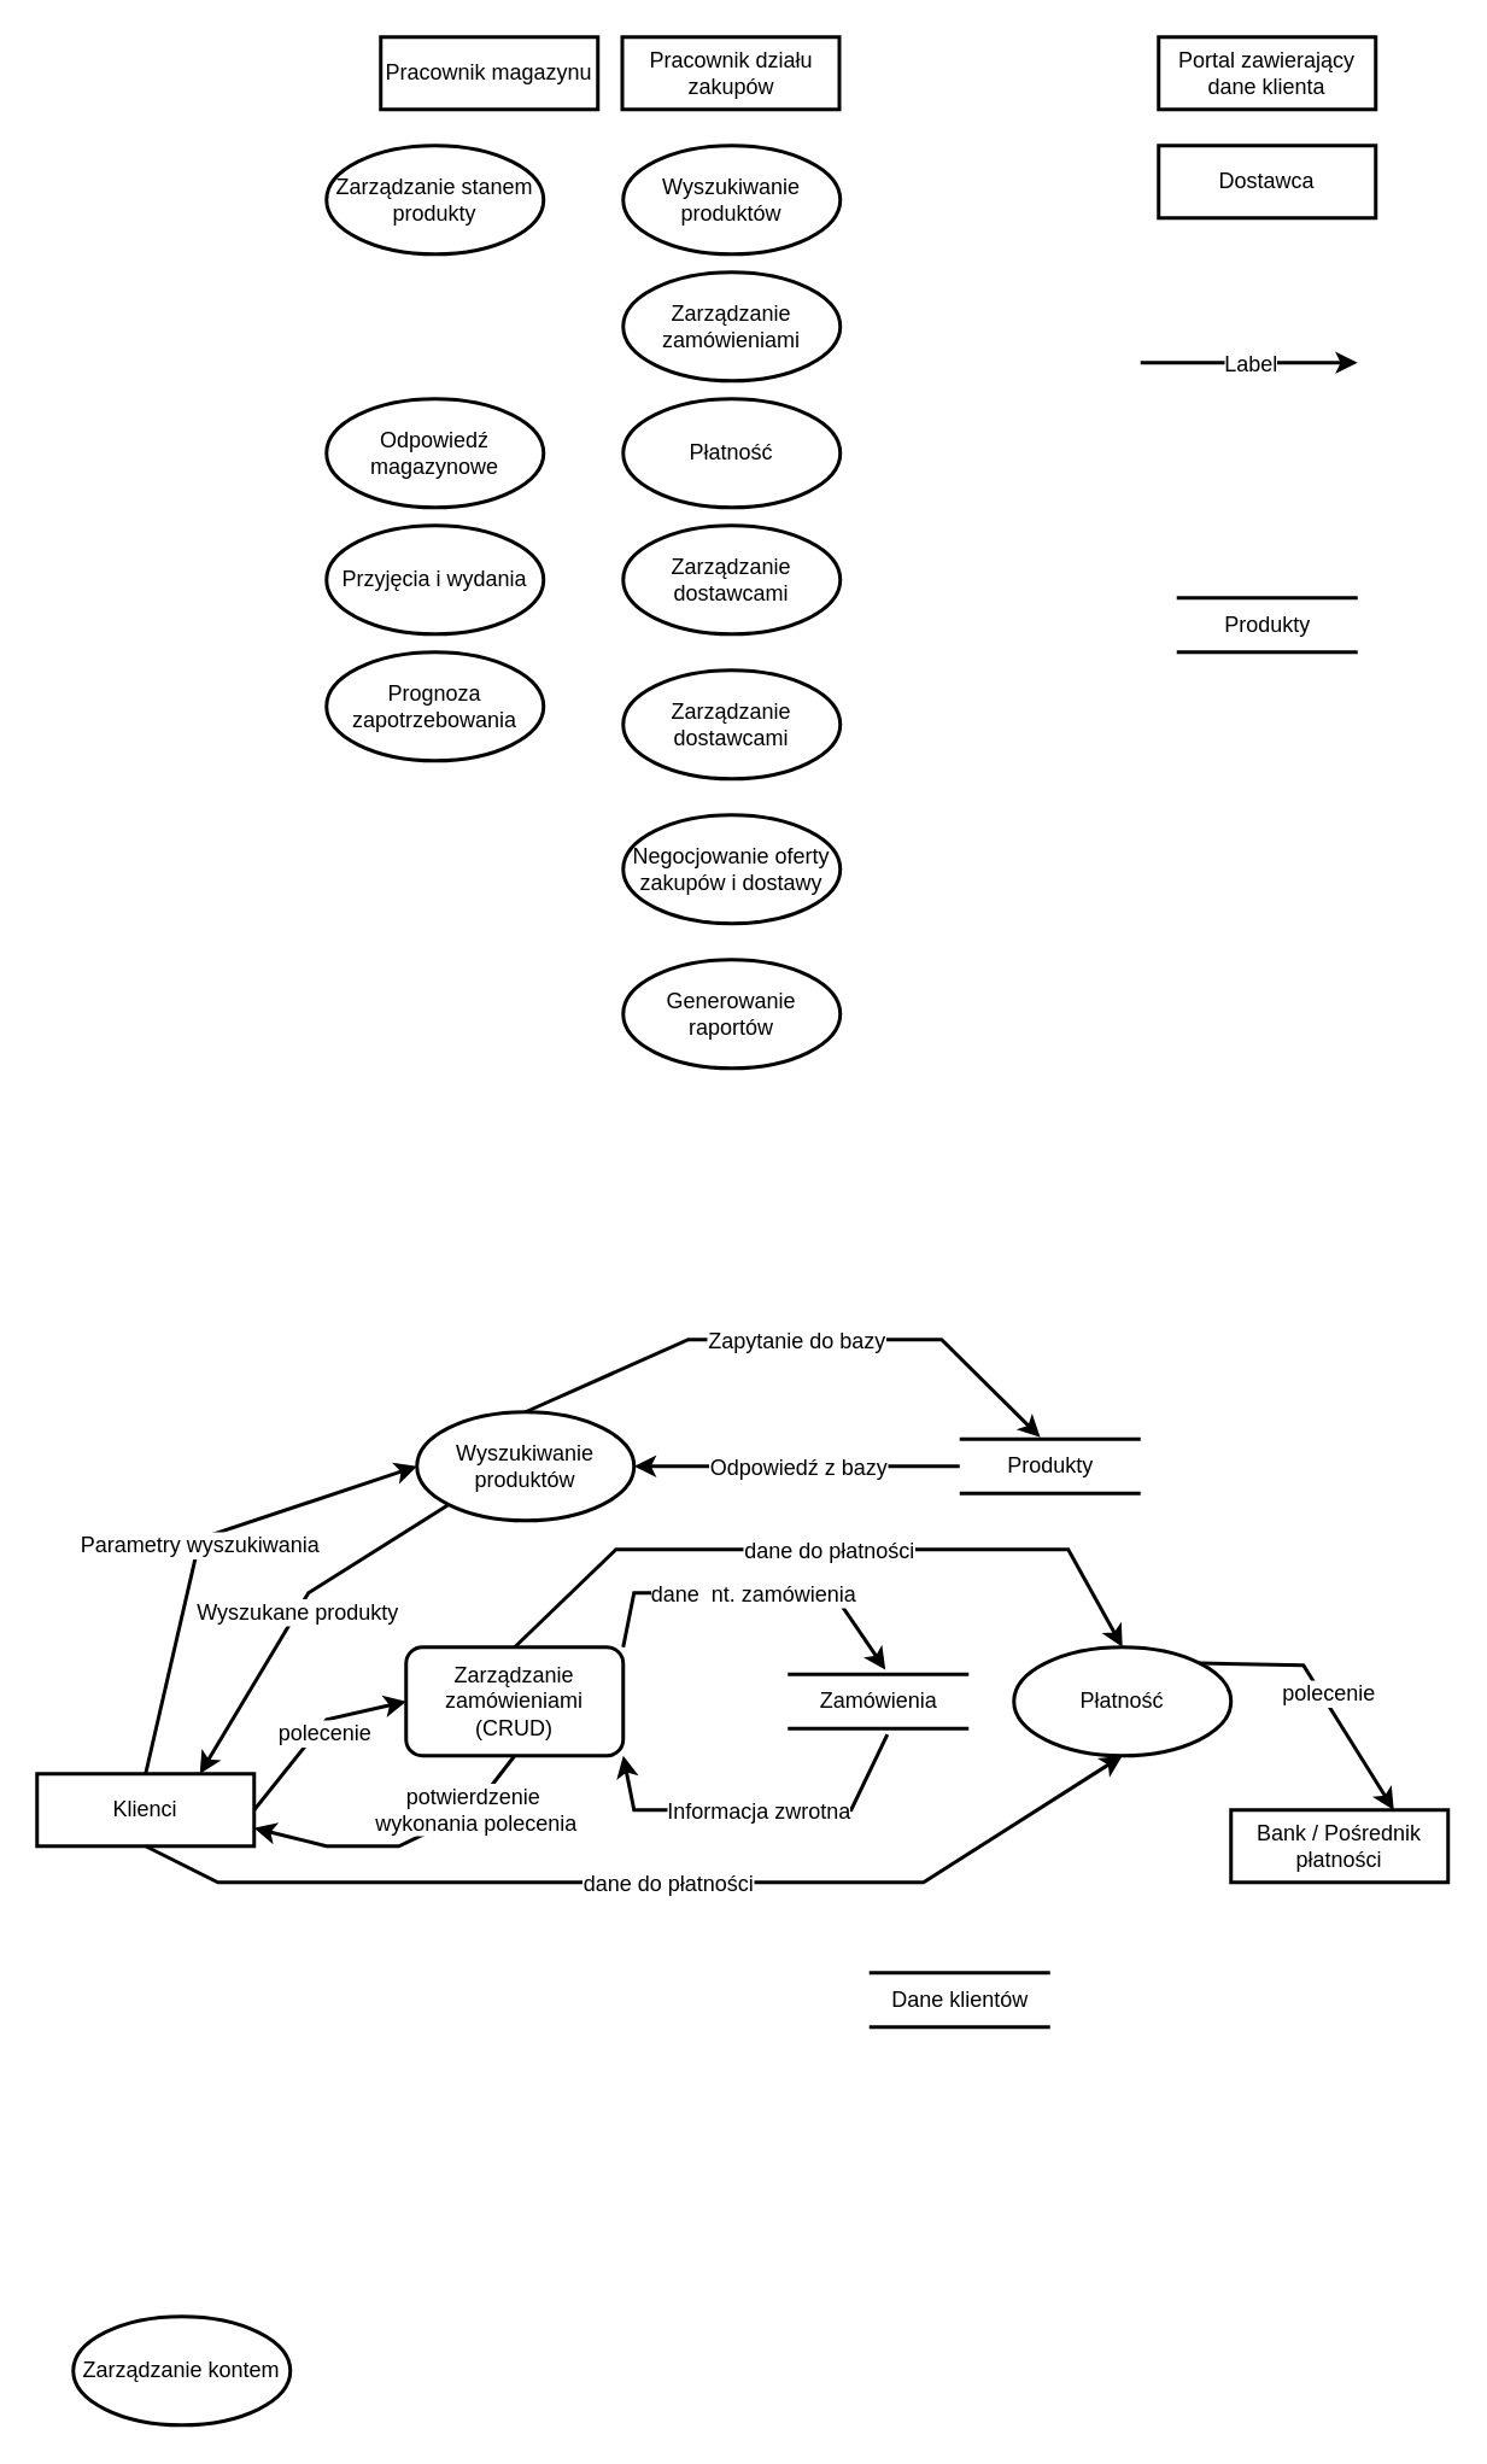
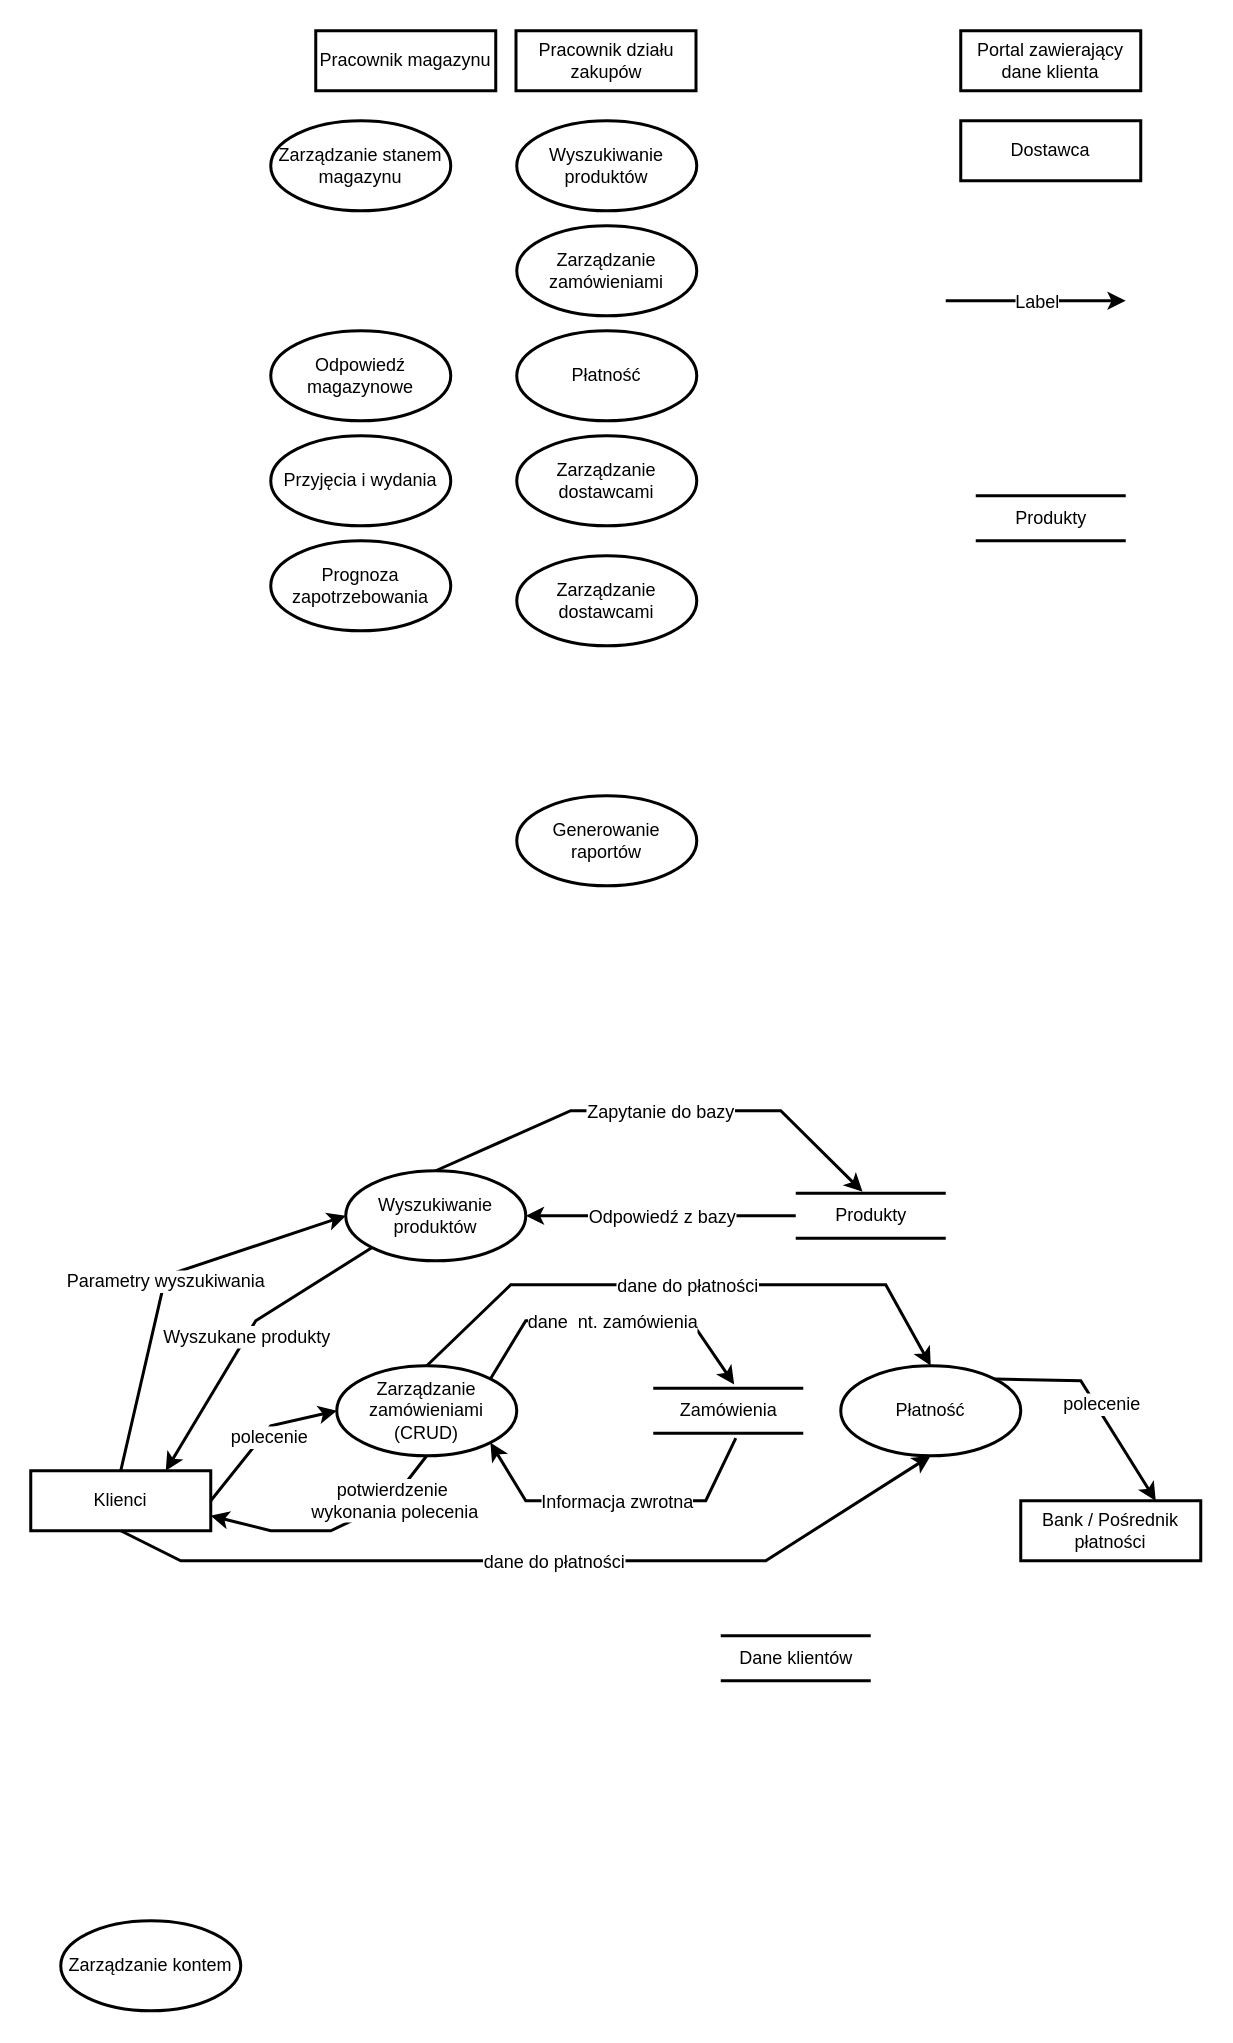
- <mxCell id="8" value="Zarządzanie stanem produkty" style="ellipse;whiteSpace=wrap;html=1;strokeWidth=2;" vertex="1" parent="1"><mxGeometry x="180" y="80" width="120" height="60" as="geometry" /></mxCell>
+ <mxCell id="8" value="Zarządzanie stanem magazynu" style="ellipse;whiteSpace=wrap;html=1;strokeWidth=2;" vertex="1" parent="1"><mxGeometry x="180" y="80" width="120" height="60" as="geometry" /></mxCell>
- <mxCell id="21" value="Negocjowanie oferty&lt;br&gt;zakupów i dostawy" style="ellipse;whiteSpace=wrap;html=1;strokeWidth=2;" vertex="1" parent="1"><mxGeometry x="344" y="450" width="120" height="60" as="geometry" /></mxCell>
- <mxCell id="15" value="Zarządzanie zamówieniami&lt;br&gt;(CRUD)" style="whiteSpace=wrap;html=1;strokeWidth=2;rounded=1;" vertex="1" parent="1"><mxGeometry x="224" y="910" width="120" height="60" as="geometry" /></mxCell>
+ <mxCell id="15" value="Zarządzanie zamówieniami&lt;br&gt;(CRUD)" style="ellipse;whiteSpace=wrap;html=1;strokeWidth=2;" vertex="1" parent="1"><mxGeometry x="224" y="910" width="120" height="60" as="geometry" /></mxCell>
